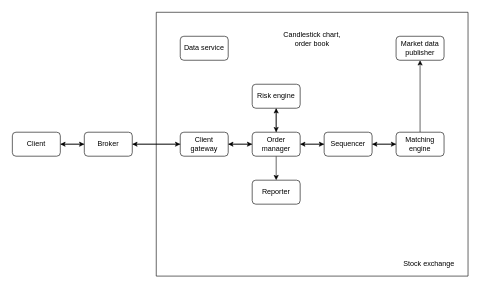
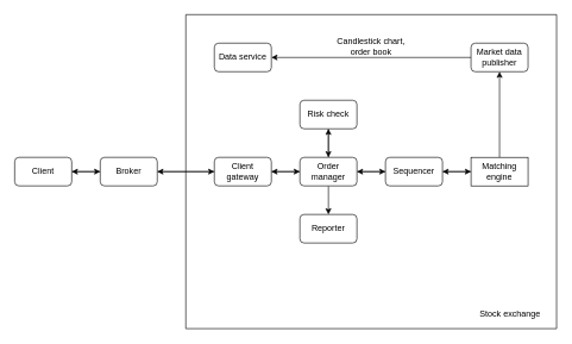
+ <mxCell id="3" style="edgeStyle=orthogonalEdgeStyle;rounded=0;orthogonalLoop=1;jettySize=auto;html=1;exitX=0;exitY=0.5;exitDx=0;exitDy=0;" edge="1" parent="2" source="4" target="20"><mxGeometry relative="1" as="geometry" /></mxCell>
- <mxCell id="19" value="Risk engine" style="rounded=1;whiteSpace=wrap;html=1;" vertex="1" parent="2"><mxGeometry x="160" y="120" width="80" height="40" as="geometry" /></mxCell>
+ <mxCell id="19" value="Risk check" style="rounded=1;whiteSpace=wrap;html=1;" vertex="1" parent="2"><mxGeometry x="160" y="120" width="80" height="40" as="geometry" /></mxCell>
- <mxCell id="7" value="Matching engine" style="rounded=1;whiteSpace=wrap;html=1;" vertex="1" parent="2"><mxGeometry x="400" y="200" width="80" height="40" as="geometry" /></mxCell>
+ <mxCell id="7" value="Matching engine" style="whiteSpace=wrap;html=1;rounded=0;" vertex="1" parent="2"><mxGeometry x="400" y="200" width="80" height="40" as="geometry" /></mxCell>
